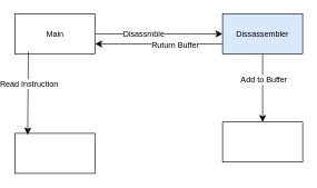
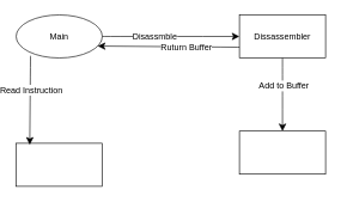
- <mxCell id="2" value="Main" style="rounded=0;whiteSpace=wrap;html=1;" parent="1" vertex="1"><mxGeometry x="20" y="20" width="120" height="60" as="geometry" /></mxCell>
+ <mxCell id="2" value="Main" style="ellipse;whiteSpace=wrap;html=1;" parent="1" vertex="1"><mxGeometry x="20" y="20" width="120" height="60" as="geometry" /></mxCell>
- <mxCell id="4" value="Dissassembler" style="rounded=0;whiteSpace=wrap;html=1;fillColor=#dae8fc;" parent="1" vertex="1"><mxGeometry x="331" y="20" width="120" height="60" as="geometry" /></mxCell>
+ <mxCell id="4" value="Dissassembler" style="rounded=0;whiteSpace=wrap;html=1;" parent="1" vertex="1"><mxGeometry x="331" y="20" width="120" height="60" as="geometry" /></mxCell>
